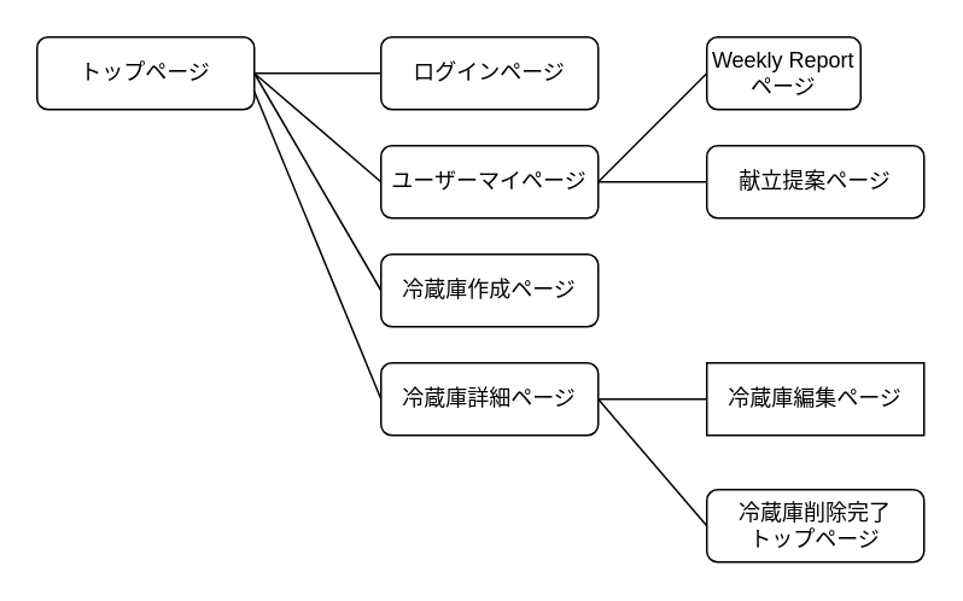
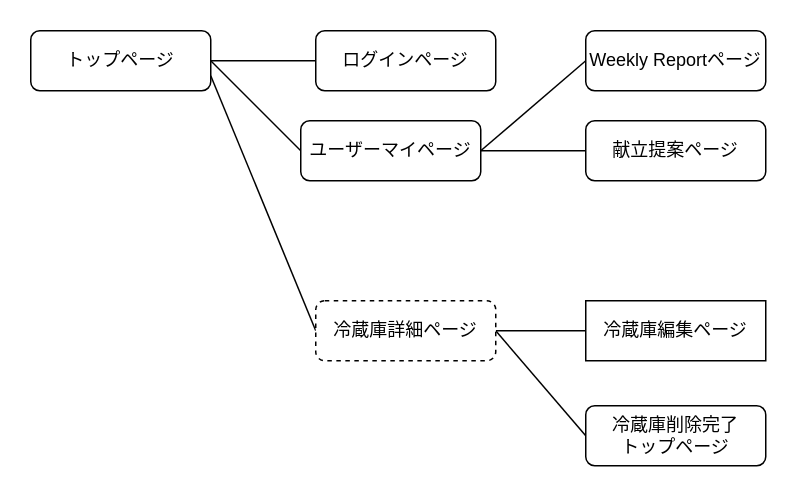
- <mxCell id="16" value="Weekly Reportページ" style="rounded=1;whiteSpace=wrap;html=1;" parent="1" vertex="1"><mxGeometry x="390" y="20" width="85" height="40" as="geometry" /></mxCell>
+ <mxCell id="16" value="Weekly Reportページ" style="rounded=1;whiteSpace=wrap;html=1;" parent="1" vertex="1"><mxGeometry x="390" y="20" width="120" height="40" as="geometry" /></mxCell>
- <mxCell id="9" value="ユーザーマイページ" style="rounded=1;whiteSpace=wrap;html=1;" parent="1" vertex="1"><mxGeometry x="210" y="80" width="120" height="40" as="geometry" /></mxCell>
+ <mxCell id="9" value="ユーザーマイページ" style="rounded=1;whiteSpace=wrap;html=1;" parent="1" vertex="1"><mxGeometry x="200" y="80" width="120" height="40" as="geometry" /></mxCell>
- <mxCell id="3" style="edgeStyle=none;html=1;exitX=1;exitY=0.5;exitDx=0;exitDy=0;entryX=0;entryY=0.5;entryDx=0;entryDy=0;endArrow=none;endFill=0;" edge="1" parent="1" source="5" target="10"><mxGeometry relative="1" as="geometry" /></mxCell>
- <mxCell id="10" value="冷蔵庫作成ページ" style="rounded=1;whiteSpace=wrap;html=1;" parent="1" vertex="1"><mxGeometry x="210" y="140" width="120" height="40" as="geometry" /></mxCell>
- <mxCell id="13" value="冷蔵庫詳細ページ" style="rounded=1;whiteSpace=wrap;html=1;" parent="1" vertex="1"><mxGeometry x="210" y="200" width="120" height="40" as="geometry" /></mxCell>
+ <mxCell id="13" value="冷蔵庫詳細ページ" style="rounded=1;whiteSpace=wrap;html=1;dashed=1;" parent="1" vertex="1"><mxGeometry x="210" y="200" width="120" height="40" as="geometry" /></mxCell>
